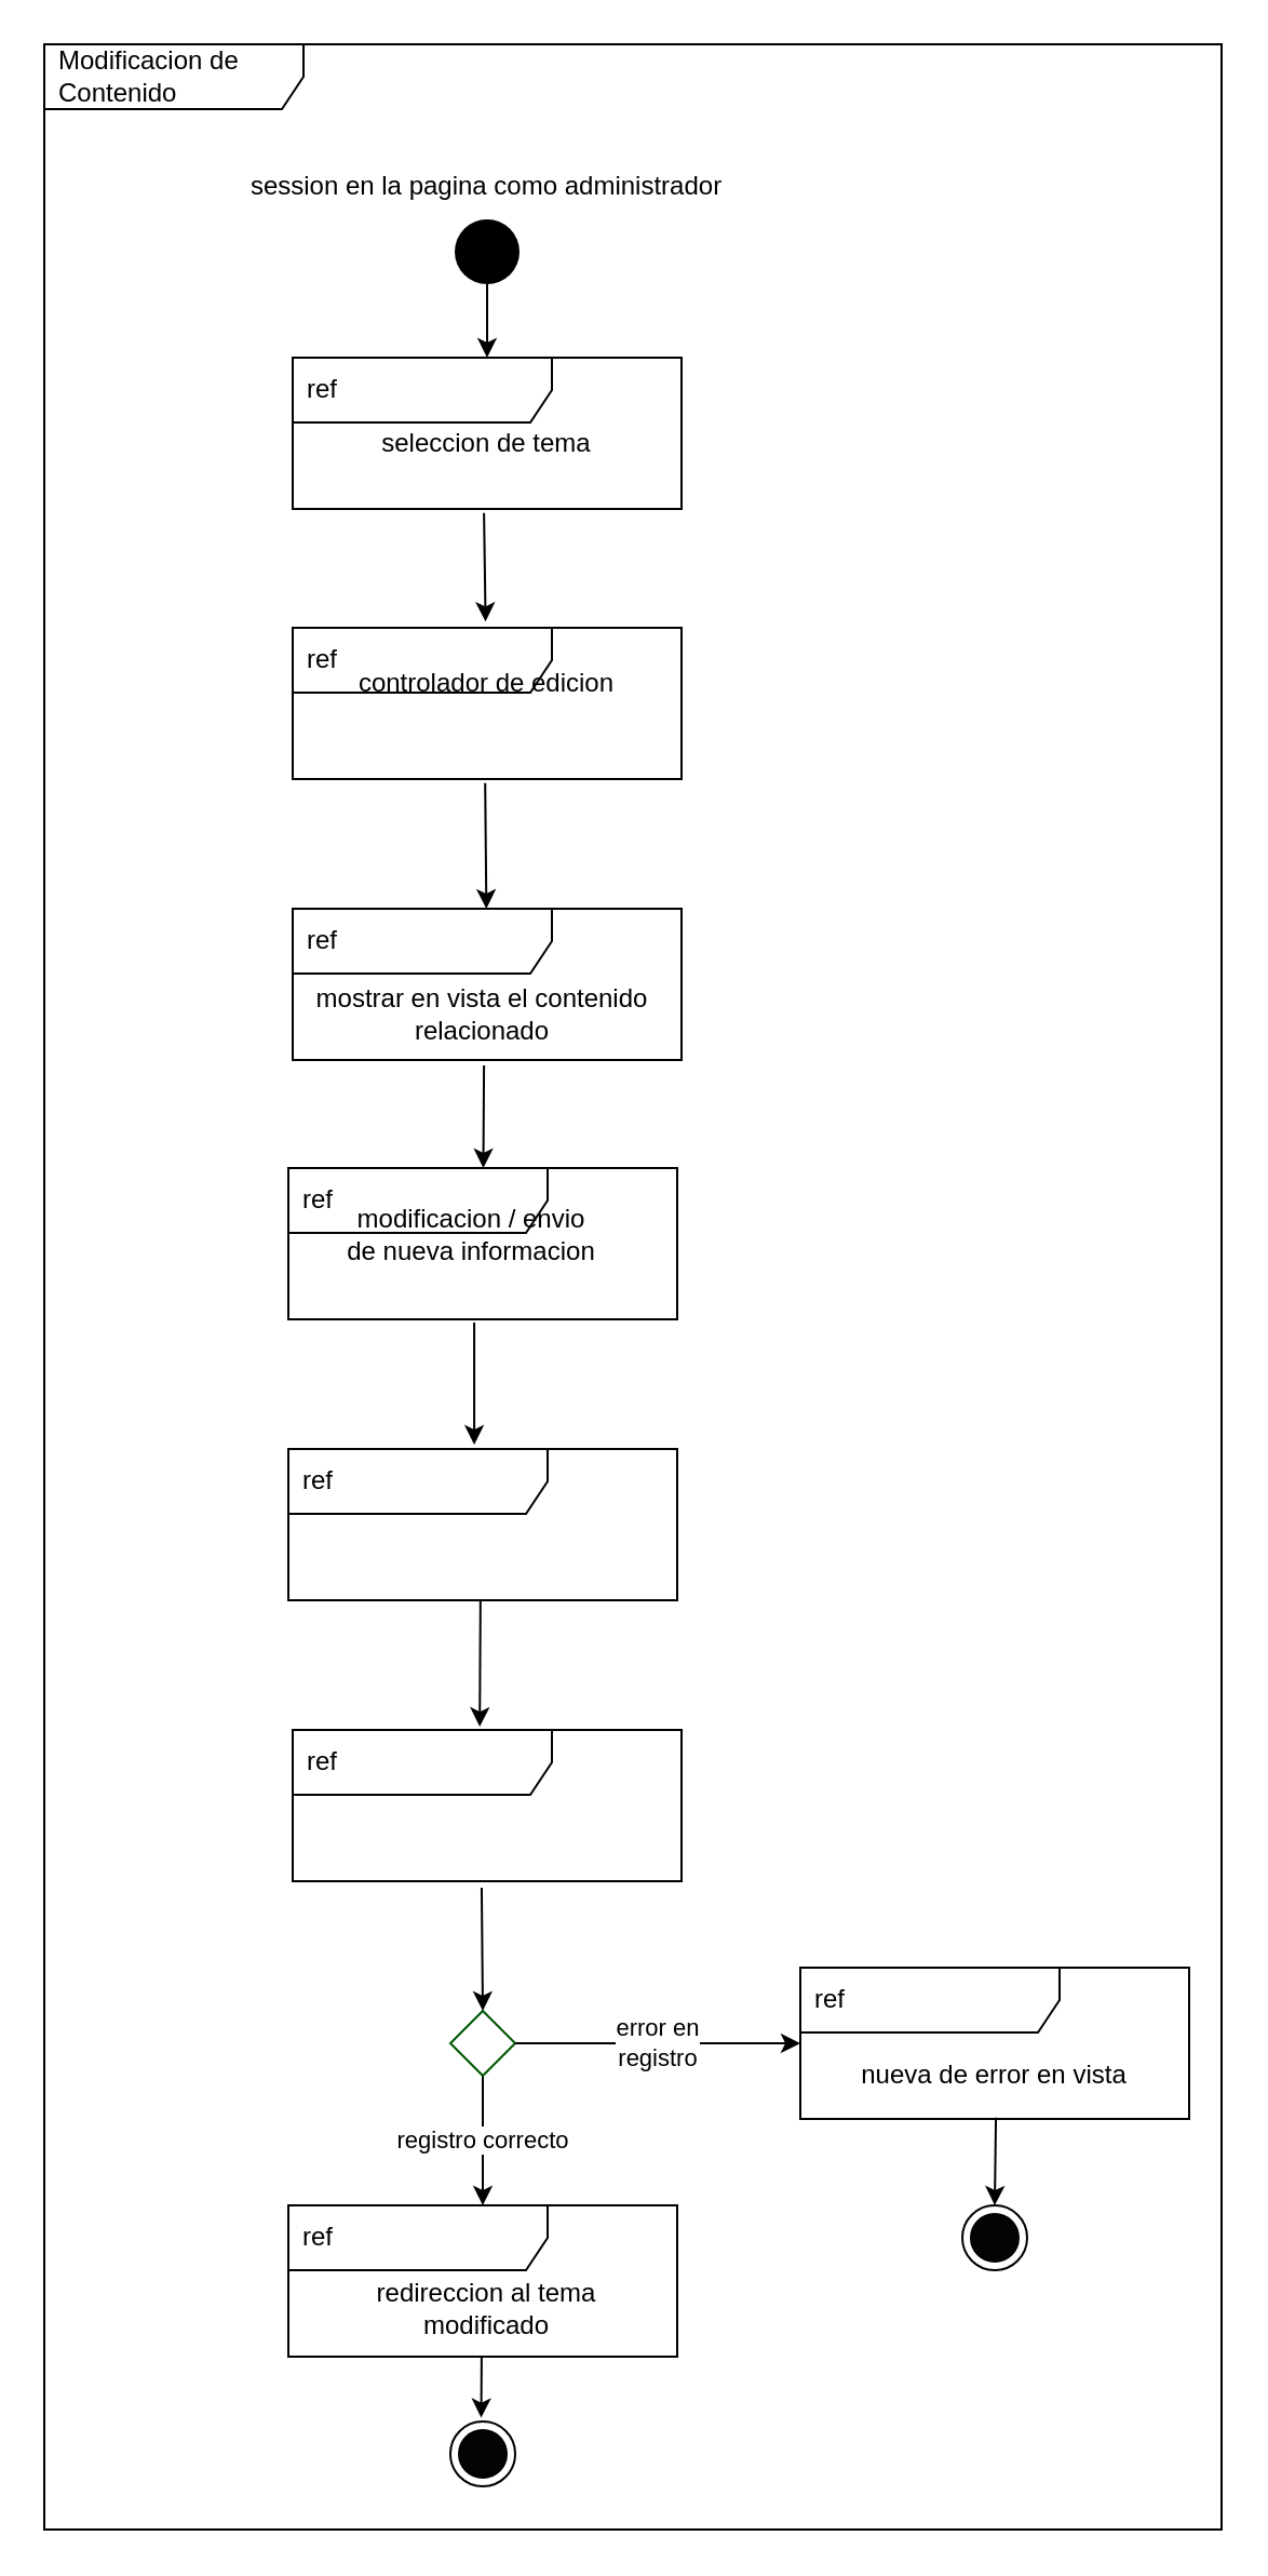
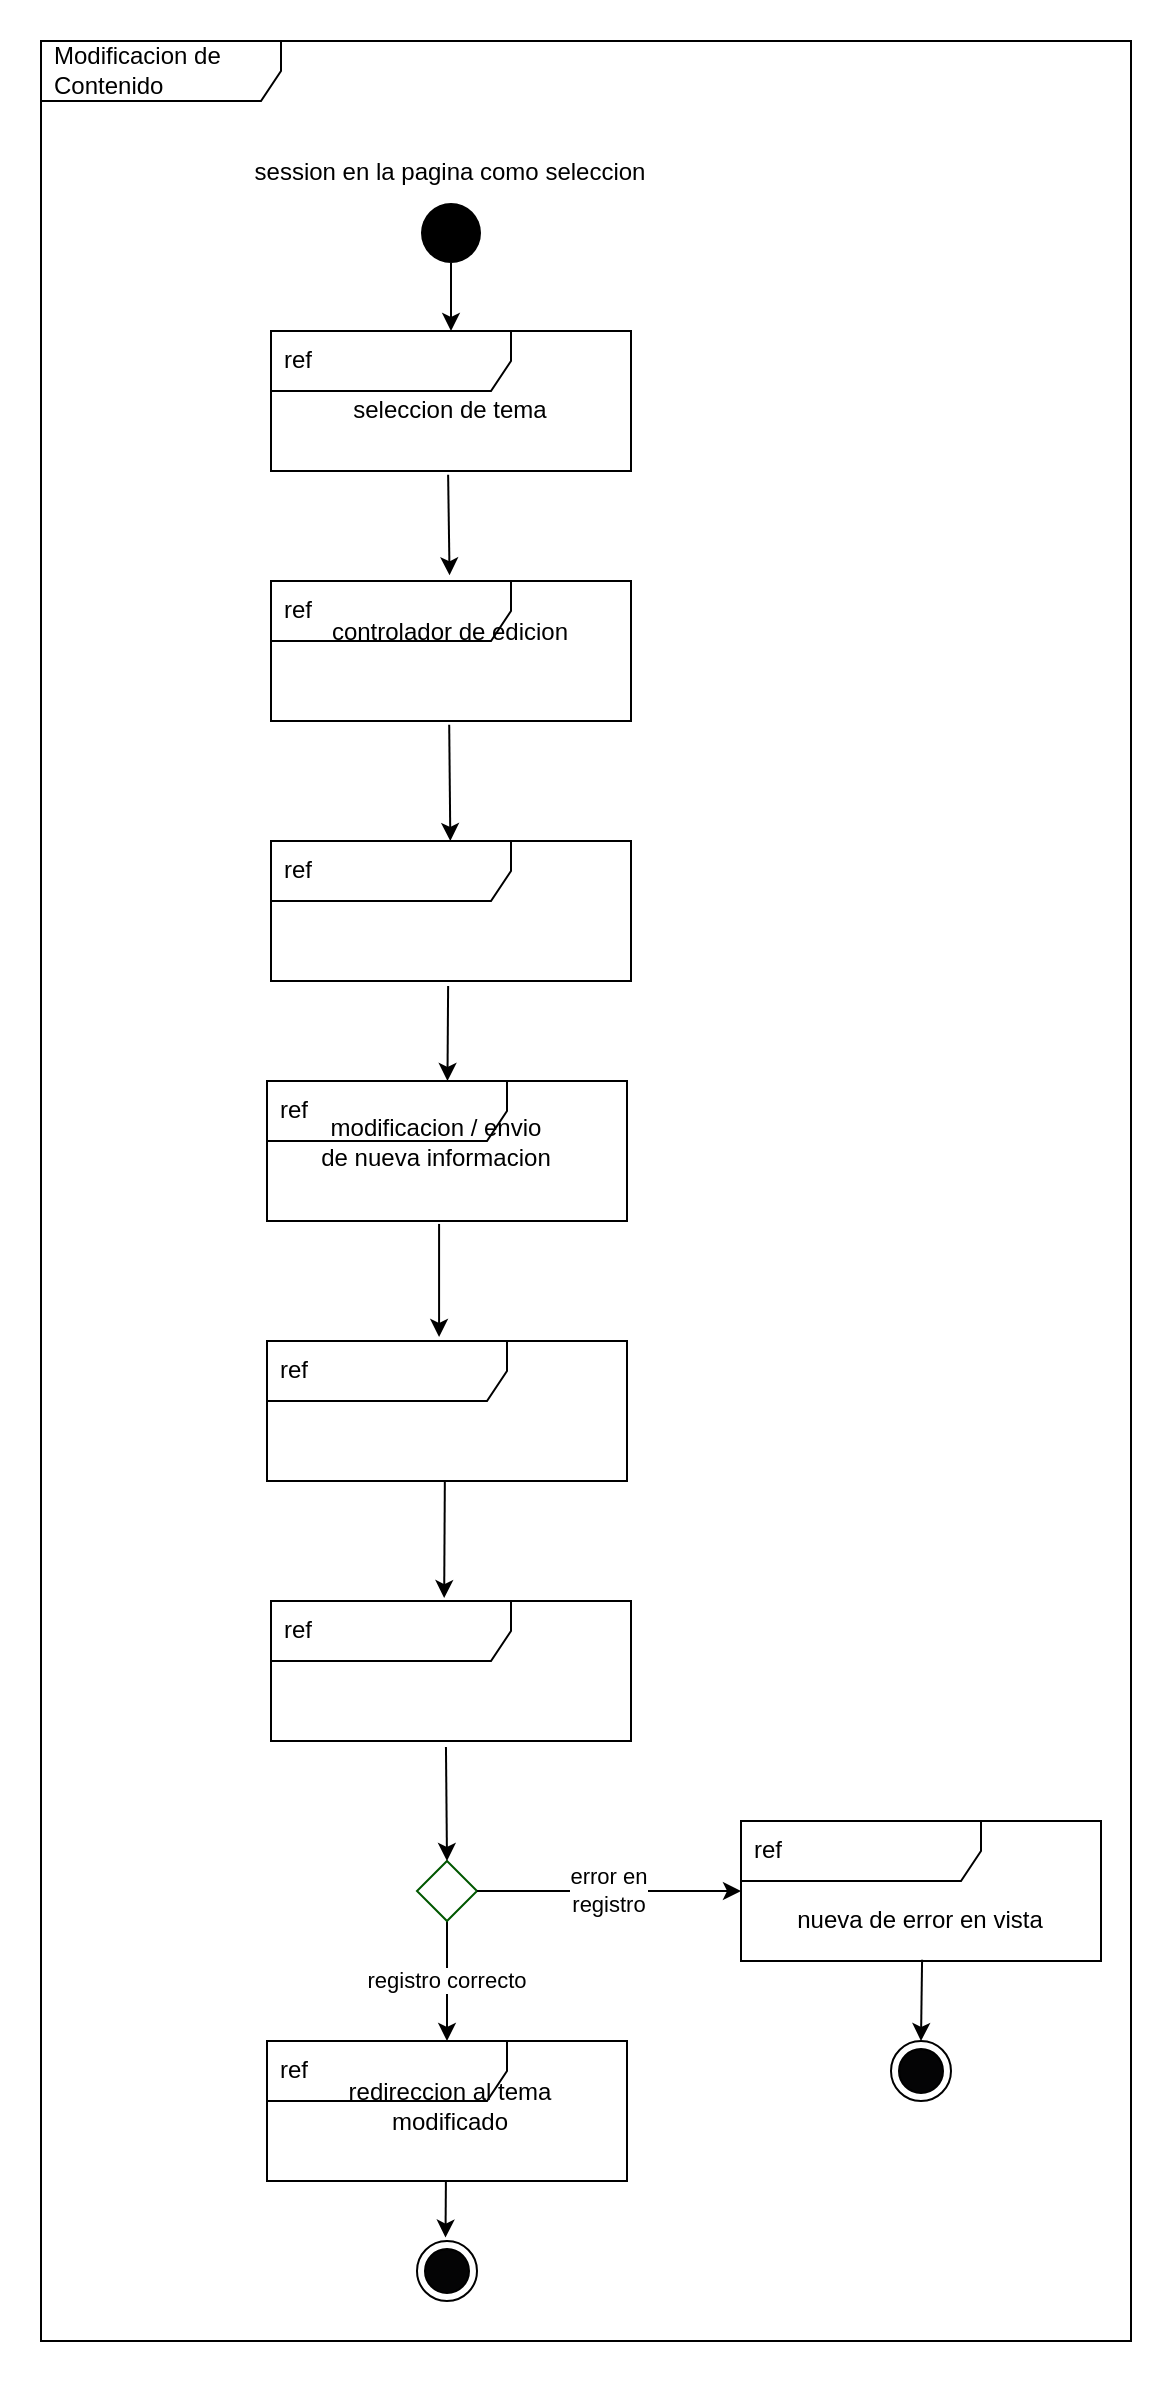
- <mxCell id="32" value="&lt;span style=&quot;color: rgb(0, 0, 0);&quot;&gt;session en la pagina como administrador&lt;/span&gt;" style="text;html=1;strokeColor=none;fillColor=none;align=center;verticalAlign=middle;whiteSpace=wrap;rounded=0;fontColor=#FFFFFF;" vertex="1" parent="1"><mxGeometry x="110" y="71" width="230" height="30" as="geometry" /></mxCell>
+ <mxCell id="32" value="&lt;span style=&quot;color: rgb(0, 0, 0);&quot;&gt;session en la pagina como seleccion&lt;/span&gt;" style="text;html=1;strokeColor=none;fillColor=none;align=center;verticalAlign=middle;whiteSpace=wrap;rounded=0;fontColor=#FFFFFF;" vertex="1" parent="1"><mxGeometry x="110" y="71" width="230" height="30" as="geometry" /></mxCell>
- <mxCell id="12" value="mostrar en vista el contenido relacionado" style="text;html=1;strokeColor=none;fillColor=none;align=center;verticalAlign=middle;whiteSpace=wrap;rounded=0;" parent="1" vertex="1"><mxGeometry x="143" y="454" width="160" height="30" as="geometry" /></mxCell>
- <mxCell id="19" value="redireccion al tema modificado" style="text;html=1;strokeColor=none;fillColor=none;align=center;verticalAlign=middle;whiteSpace=wrap;rounded=0;" parent="1" vertex="1"><mxGeometry x="145" y="1053" width="160" height="30" as="geometry" /></mxCell>
+ <mxCell id="19" value="redireccion al tema modificado" style="text;html=1;strokeColor=none;fillColor=none;align=center;verticalAlign=middle;whiteSpace=wrap;rounded=0;" parent="1" vertex="1"><mxGeometry x="145" y="1038" width="160" height="30" as="geometry" /></mxCell>
